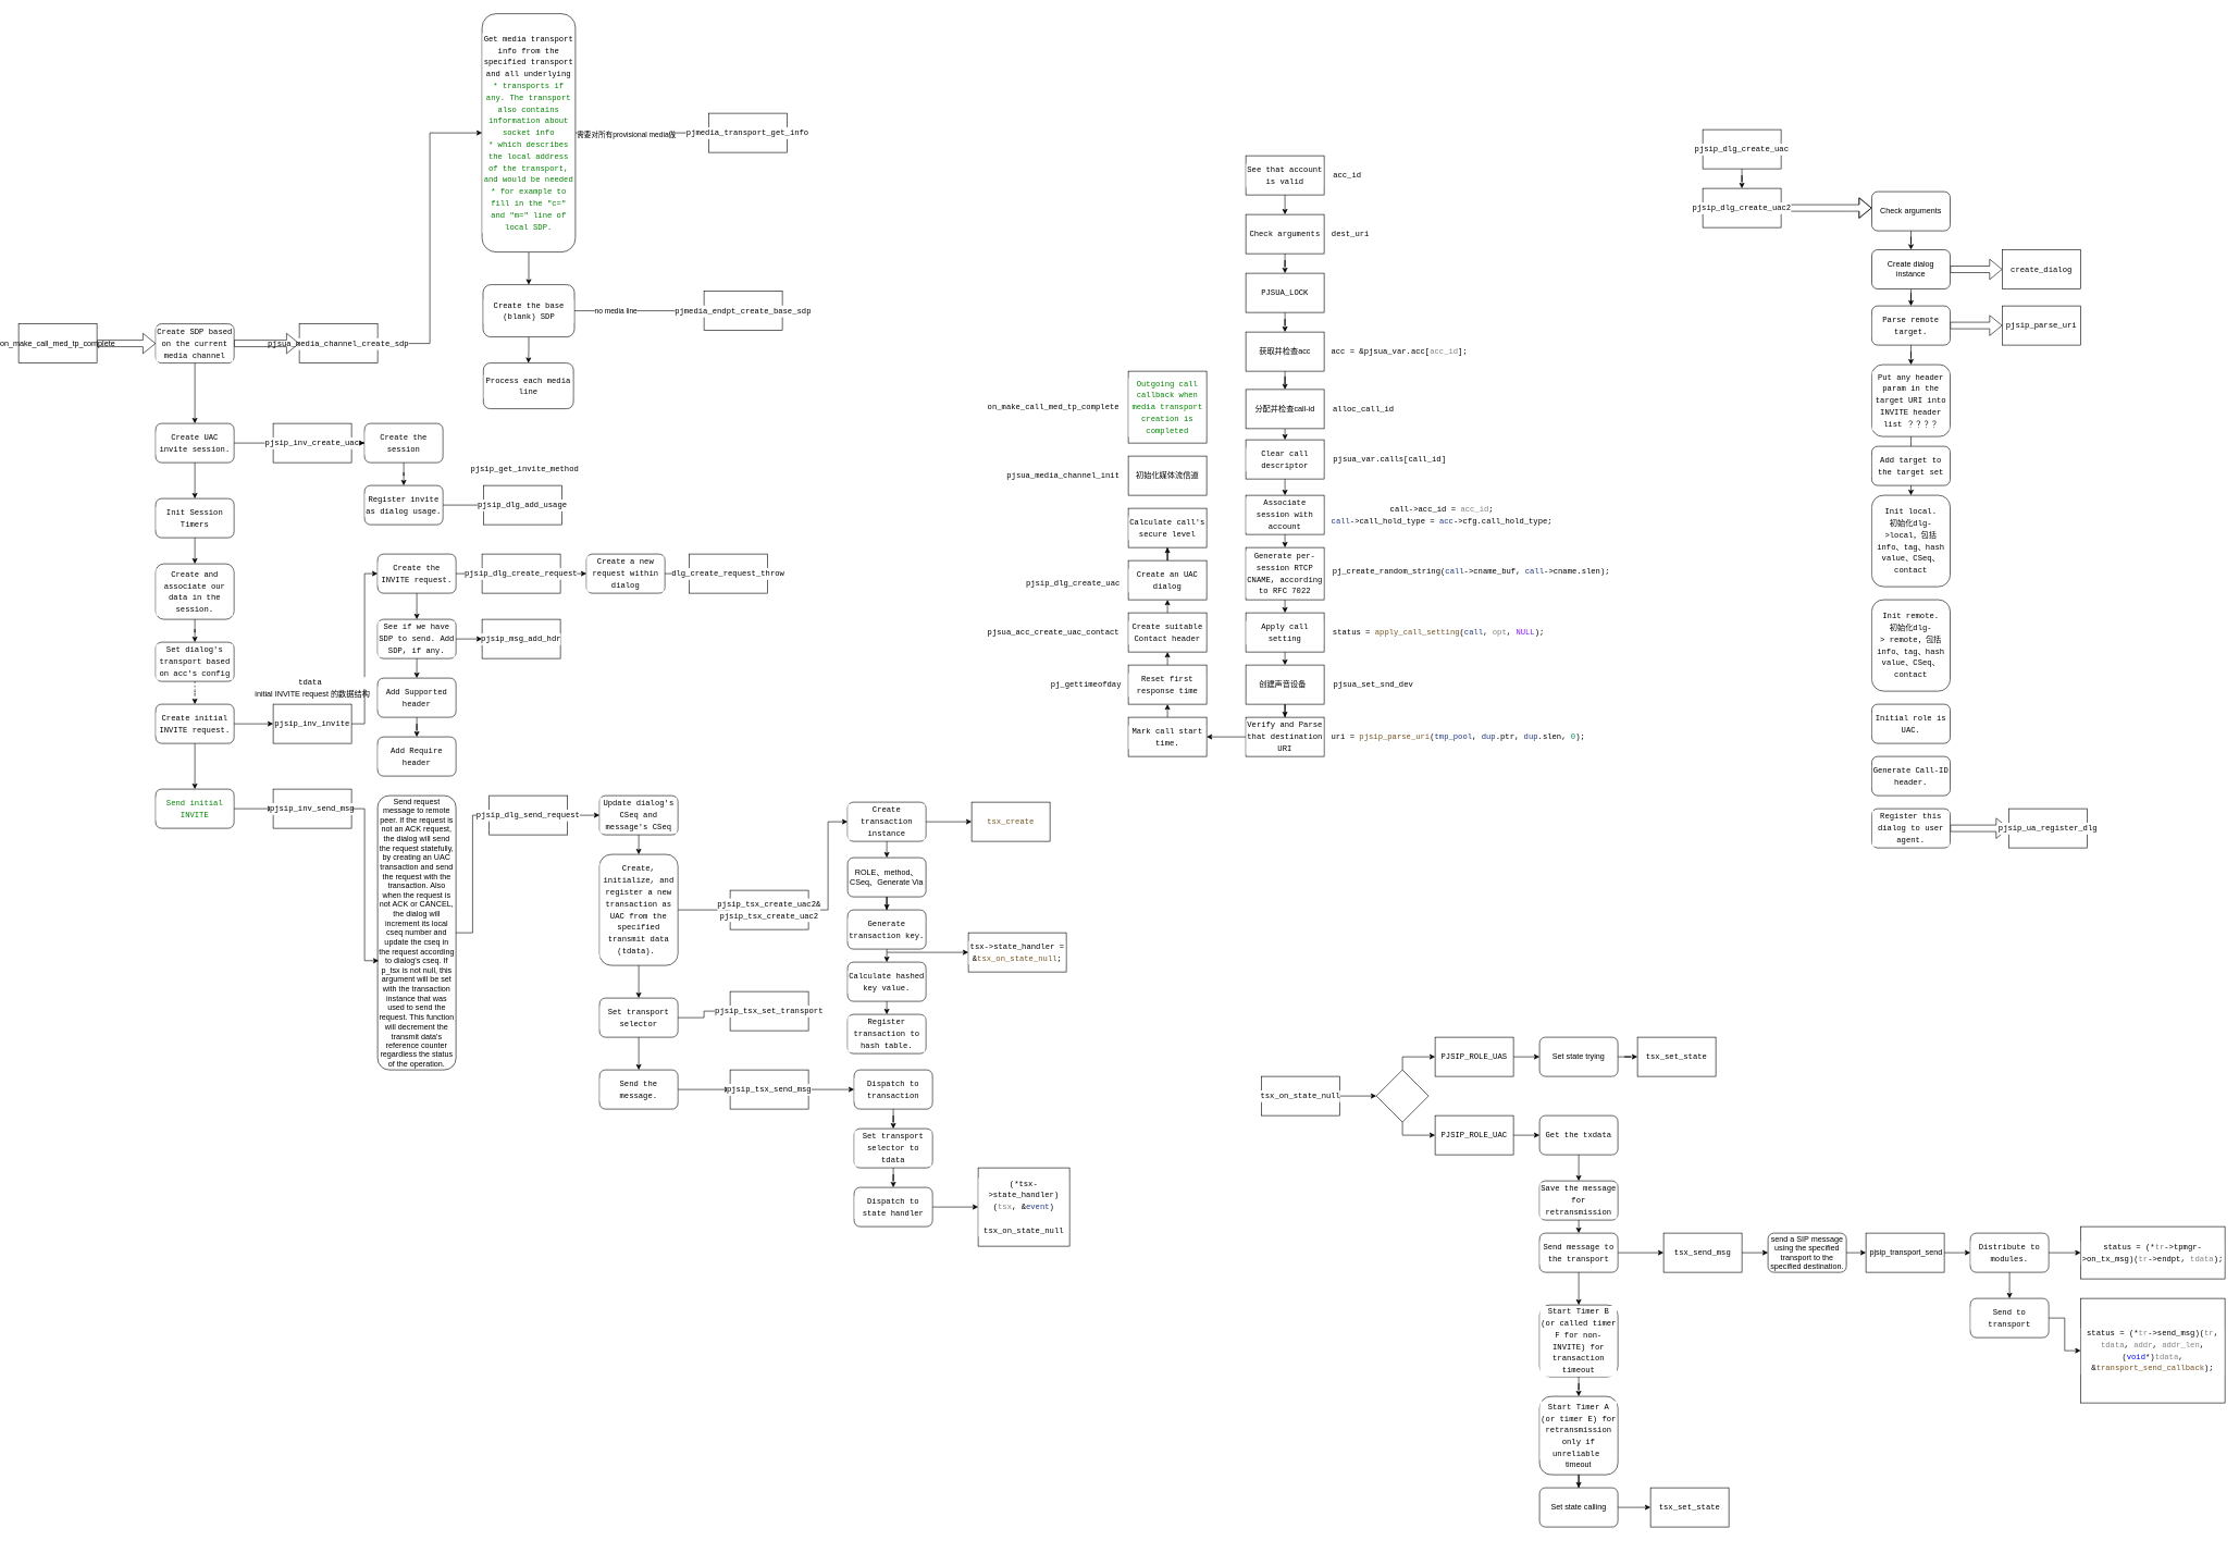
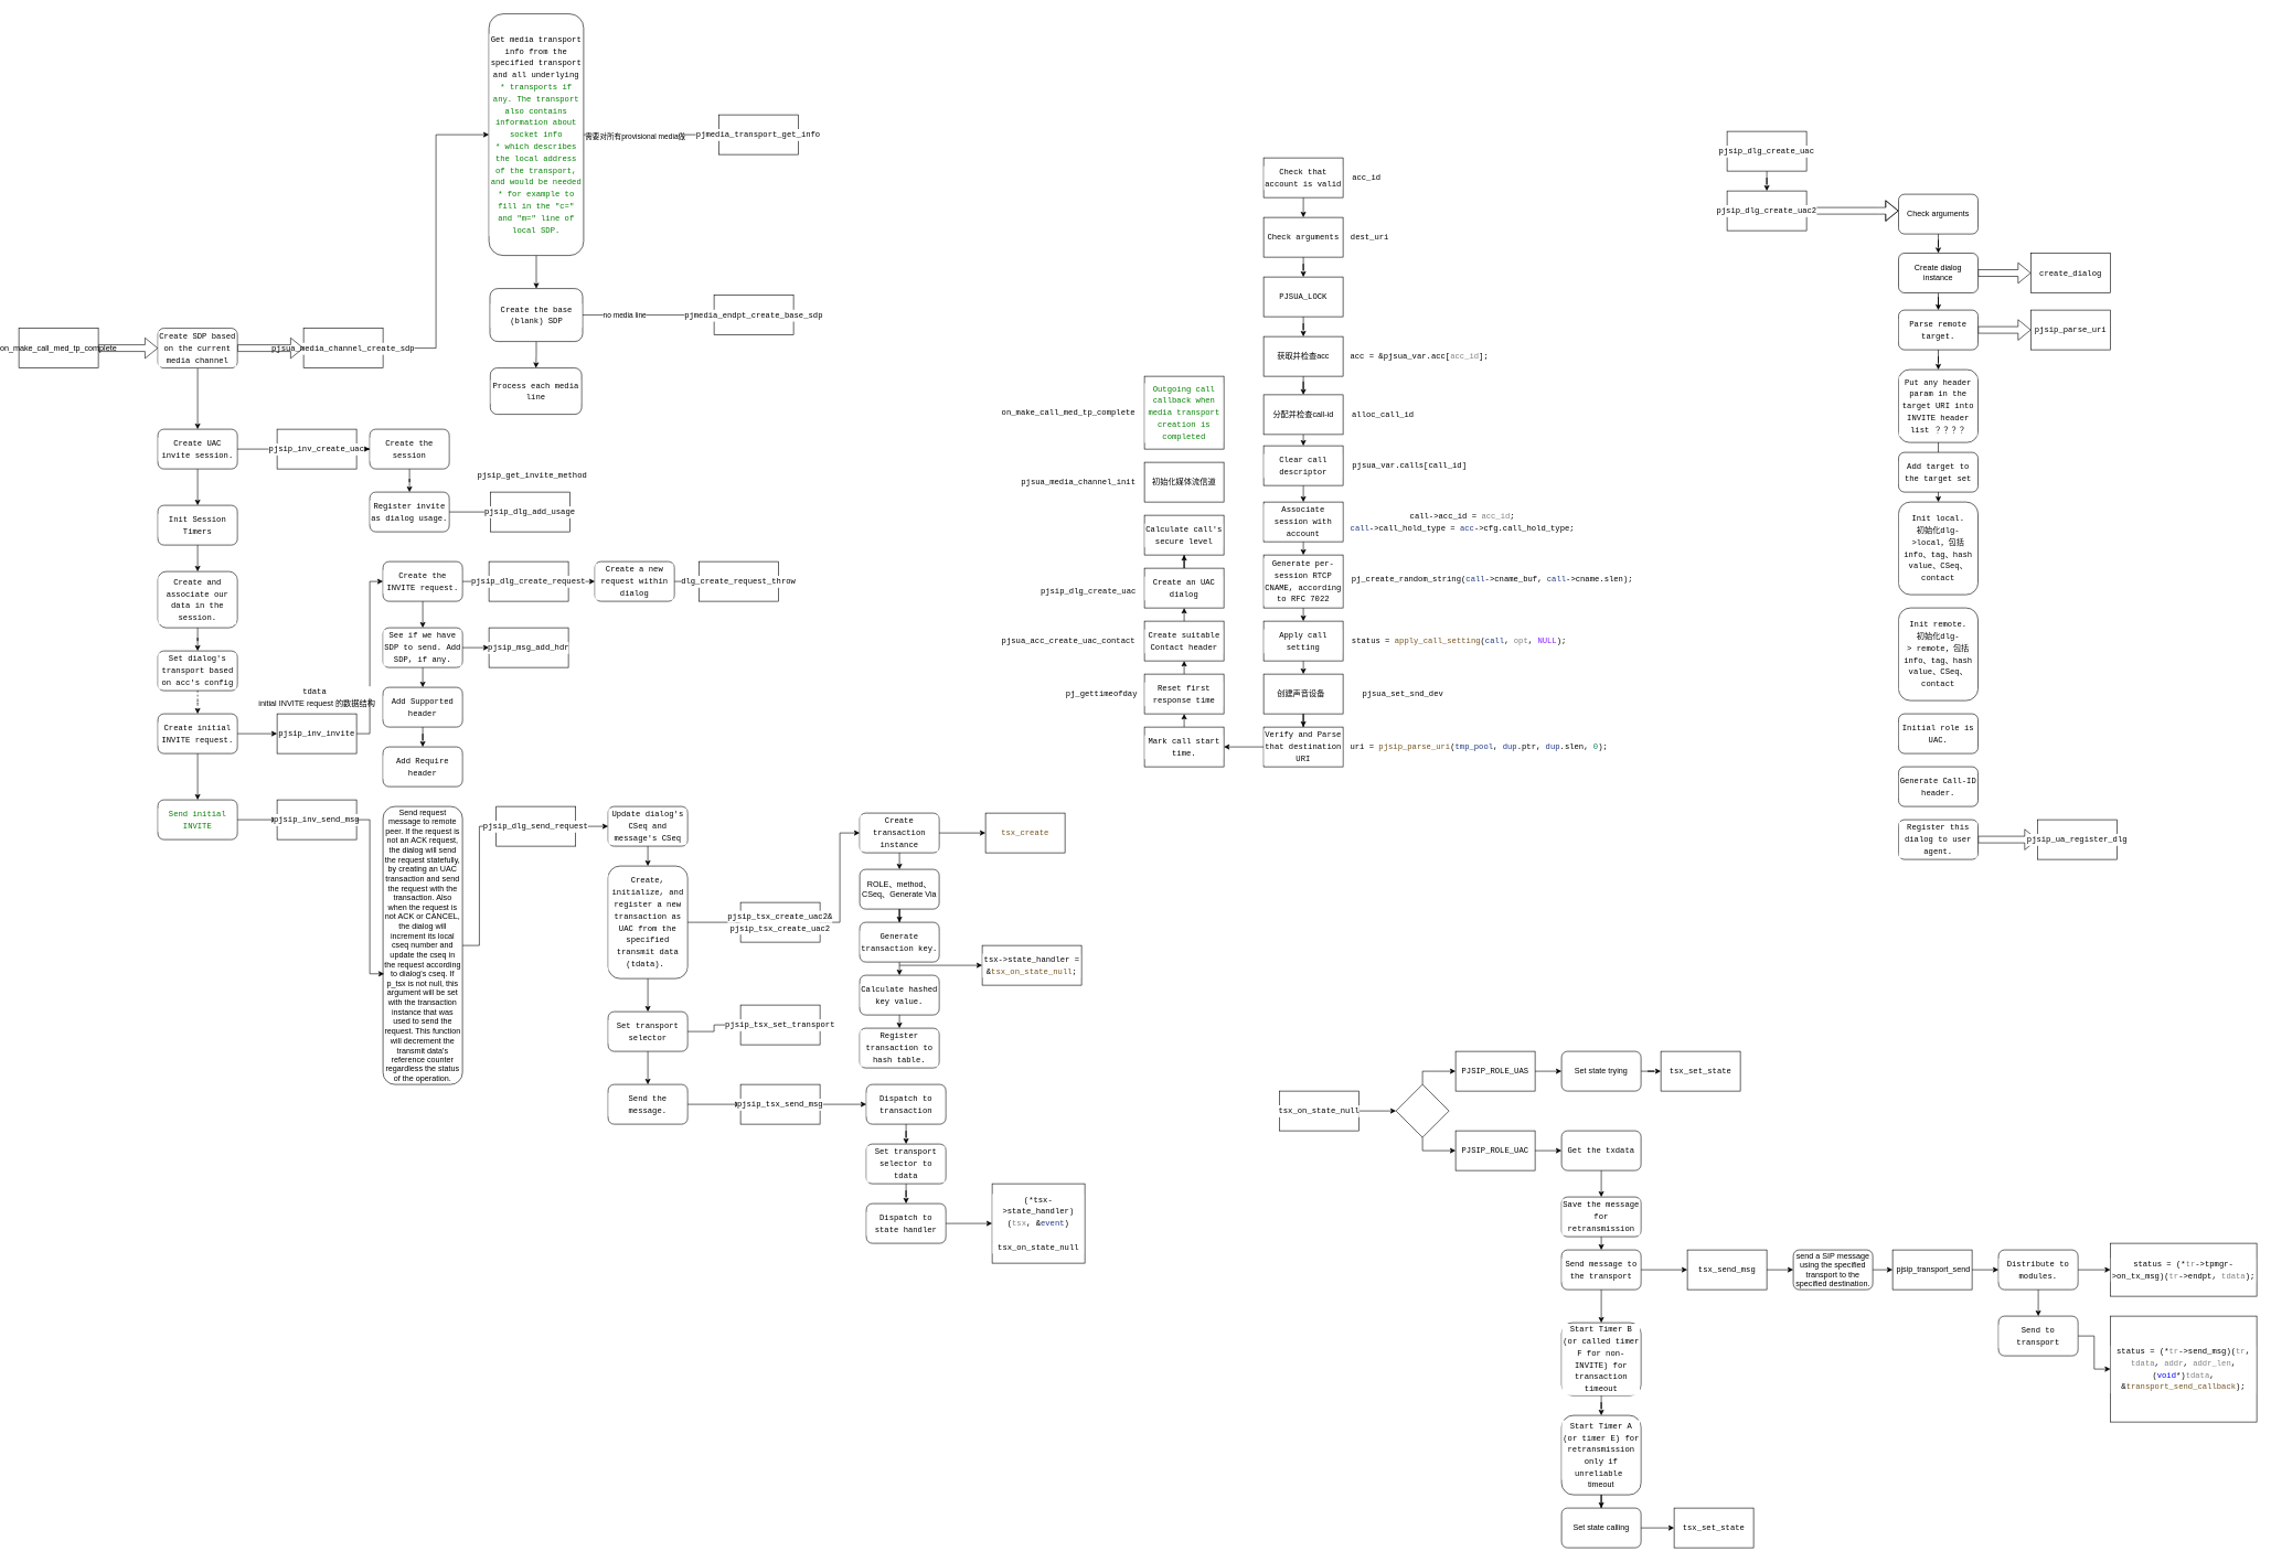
- <mxCell id="3" value="&lt;div style=&quot;background-color: rgb(255, 255, 255); font-family: Menlo, Monaco, &amp;quot;Courier New&amp;quot;, monospace; line-height: 18px;&quot;&gt;See that account is valid&lt;/div&gt;" style="rounded=0;whiteSpace=wrap;html=1;" vertex="1" parent="1"><mxGeometry x="1900" y="238" width="120" height="60" as="geometry" /></mxCell>
+ <mxCell id="3" value="&lt;div style=&quot;background-color: rgb(255, 255, 255); font-family: Menlo, Monaco, &amp;quot;Courier New&amp;quot;, monospace; line-height: 18px;&quot;&gt;Check that account is valid&lt;/div&gt;" style="rounded=0;whiteSpace=wrap;html=1;" vertex="1" parent="1"><mxGeometry x="1900" y="238" width="120" height="60" as="geometry" /></mxCell>
- <mxCell id="30" value="&lt;div style=&quot;background-color: rgb(255, 255, 255); font-family: Menlo, Monaco, &amp;quot;Courier New&amp;quot;, monospace; line-height: 18px;&quot;&gt;pjsua_set_snd_dev&lt;/div&gt;" style="text;html=1;align=center;verticalAlign=middle;resizable=0;points=[];autosize=1;strokeColor=none;fillColor=none;" vertex="1" parent="1"><mxGeometry x="2020" y="1033" width="150" height="30" as="geometry" /></mxCell>
+ <mxCell id="30" value="&lt;div style=&quot;background-color: rgb(255, 255, 255); font-family: Menlo, Monaco, &amp;quot;Courier New&amp;quot;, monospace; line-height: 18px;&quot;&gt;pjsua_set_snd_dev&lt;/div&gt;" style="text;html=1;align=center;verticalAlign=middle;resizable=0;points=[];autosize=1;strokeColor=none;fillColor=none;" vertex="1" parent="1"><mxGeometry x="2035" y="1033" width="150" height="30" as="geometry" /></mxCell>
